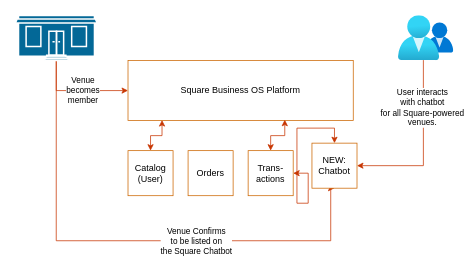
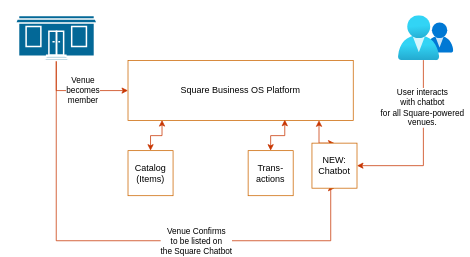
- <mxCell id="12" value="Catalog&lt;br&gt;(User)" style="rounded=0;whiteSpace=wrap;html=1;strokeColor=#CC6600;" parent="1" vertex="1"><mxGeometry x="170" y="200" width="60" height="60" as="geometry" /></mxCell>
+ <mxCell id="12" value="Catalog&lt;br&gt;(Items)" style="rounded=0;whiteSpace=wrap;html=1;strokeColor=#CC6600;" parent="1" vertex="1"><mxGeometry x="170" y="200" width="60" height="60" as="geometry" /></mxCell>
- <mxCell id="13" value="Orders" style="rounded=0;whiteSpace=wrap;html=1;strokeColor=#CC6600;" parent="1" vertex="1"><mxGeometry x="250" y="200" width="60" height="60" as="geometry" /></mxCell>
- <mxCell id="16" style="edgeStyle=orthogonalEdgeStyle;rounded=0;orthogonalLoop=1;jettySize=auto;html=1;exitX=0.5;exitY=0;exitDx=0;exitDy=0;startArrow=classic;startFill=1;fillColor=#fa6800;strokeColor=#C73500;" parent="1" source="17" target="15" edge="1"><mxGeometry relative="1" as="geometry" /></mxCell>
+ <mxCell id="16" style="edgeStyle=orthogonalEdgeStyle;rounded=0;orthogonalLoop=1;jettySize=auto;html=1;exitX=0.5;exitY=0;exitDx=0;exitDy=0;entryX=0.848;entryY=0.995;entryDx=0;entryDy=0;entryPerimeter=0;startArrow=classic;startFill=1;fillColor=#fa6800;strokeColor=#C73500;" parent="1" source="17" target="10" edge="1"><mxGeometry relative="1" as="geometry" /></mxCell>
